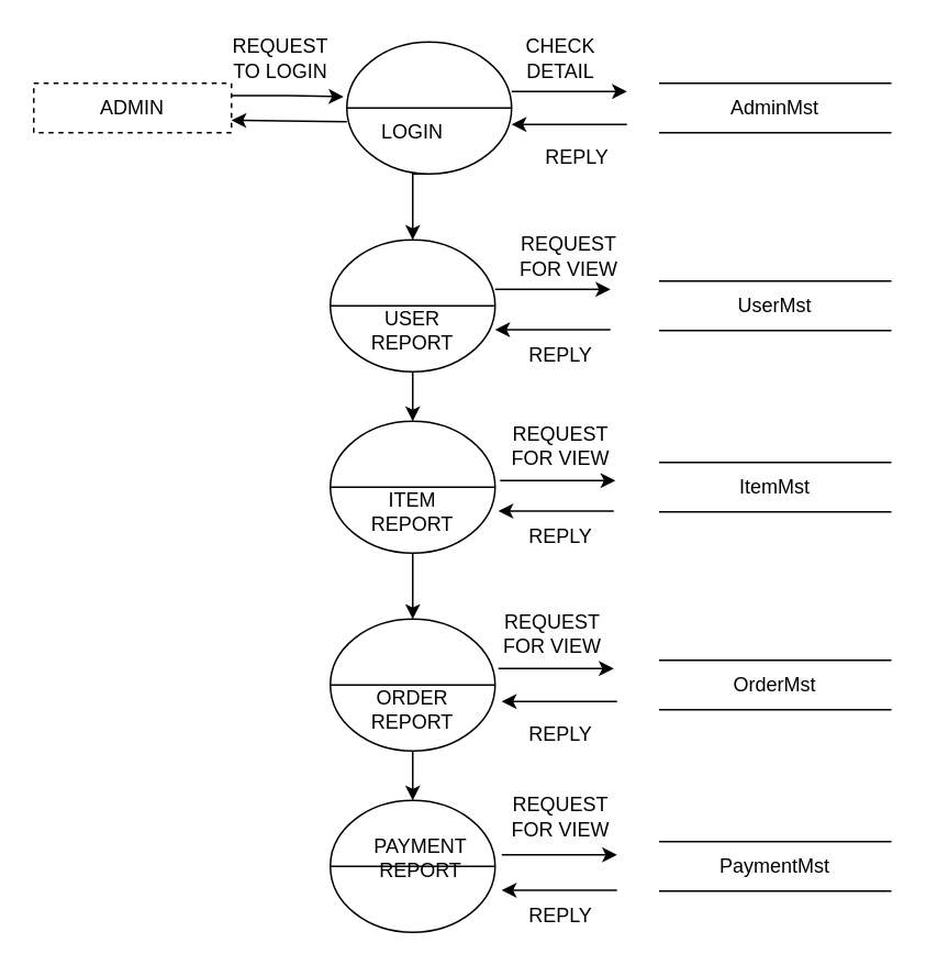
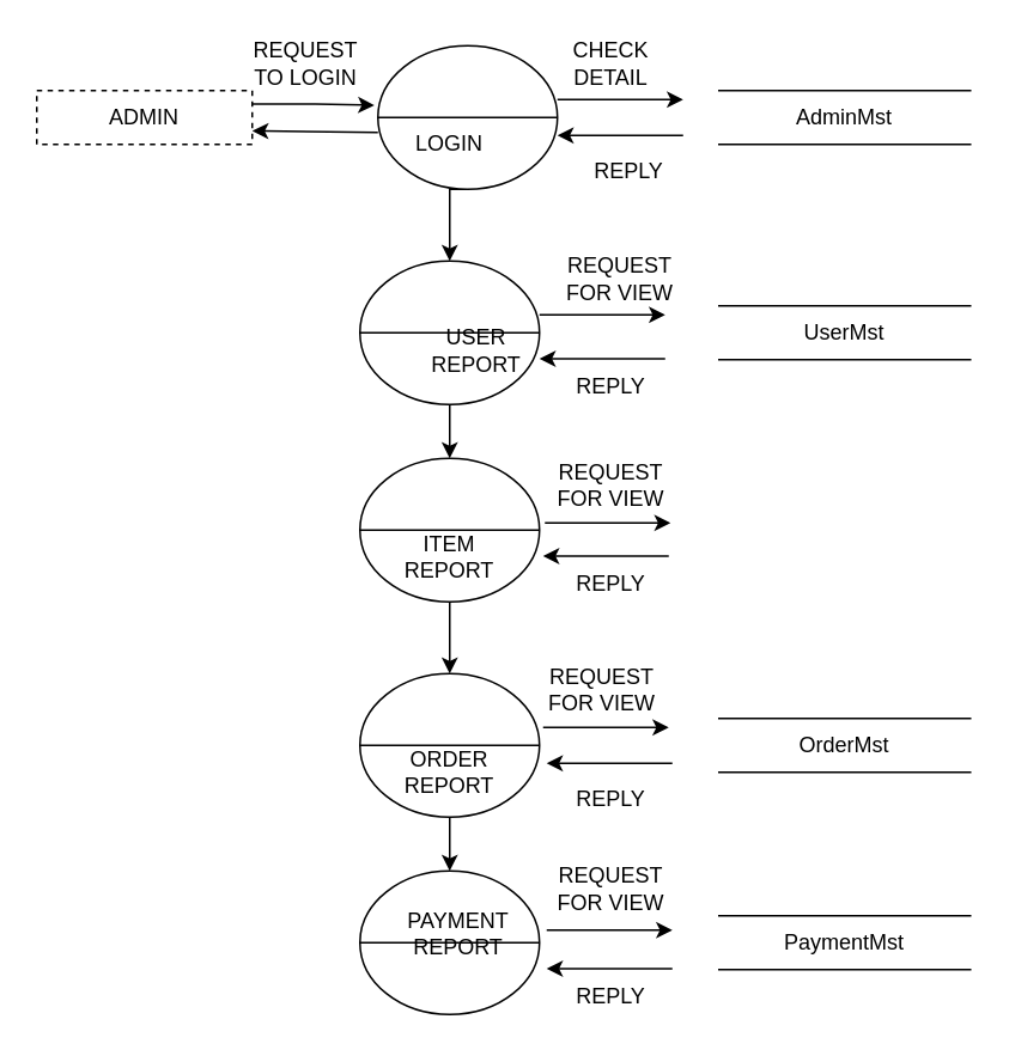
- <mxCell id="8" value="USER REPORT" style="text;html=1;align=center;verticalAlign=middle;whiteSpace=wrap;rounded=0;" vertex="1" parent="1"><mxGeometry x="220" y="185" width="60" height="30" as="geometry" /></mxCell>
+ <mxCell id="8" value="USER REPORT" style="text;html=1;align=center;verticalAlign=middle;whiteSpace=wrap;rounded=0;" vertex="1" parent="1"><mxGeometry x="235" y="180" width="60" height="30" as="geometry" /></mxCell>
- <mxCell id="32" value="ItemMst" style="html=1;dashed=0;whiteSpace=wrap;shape=partialRectangle;right=0;left=0;" vertex="1" parent="1"><mxGeometry x="400" y="280" width="140" height="30" as="geometry" /></mxCell>
